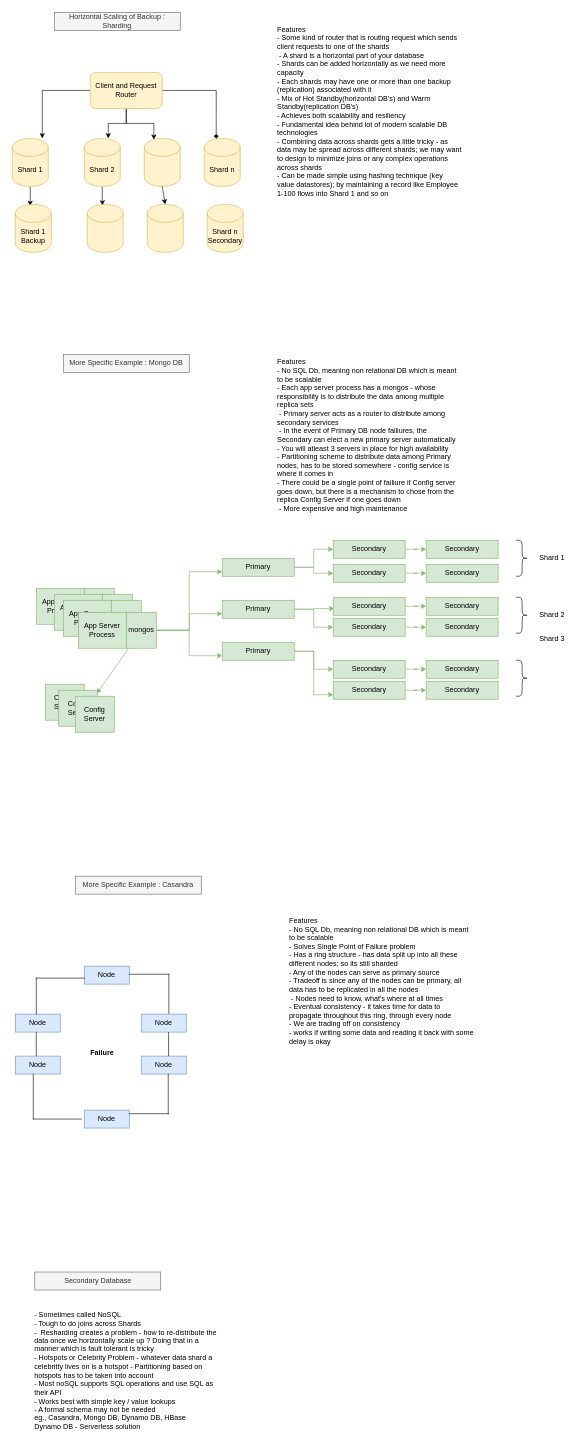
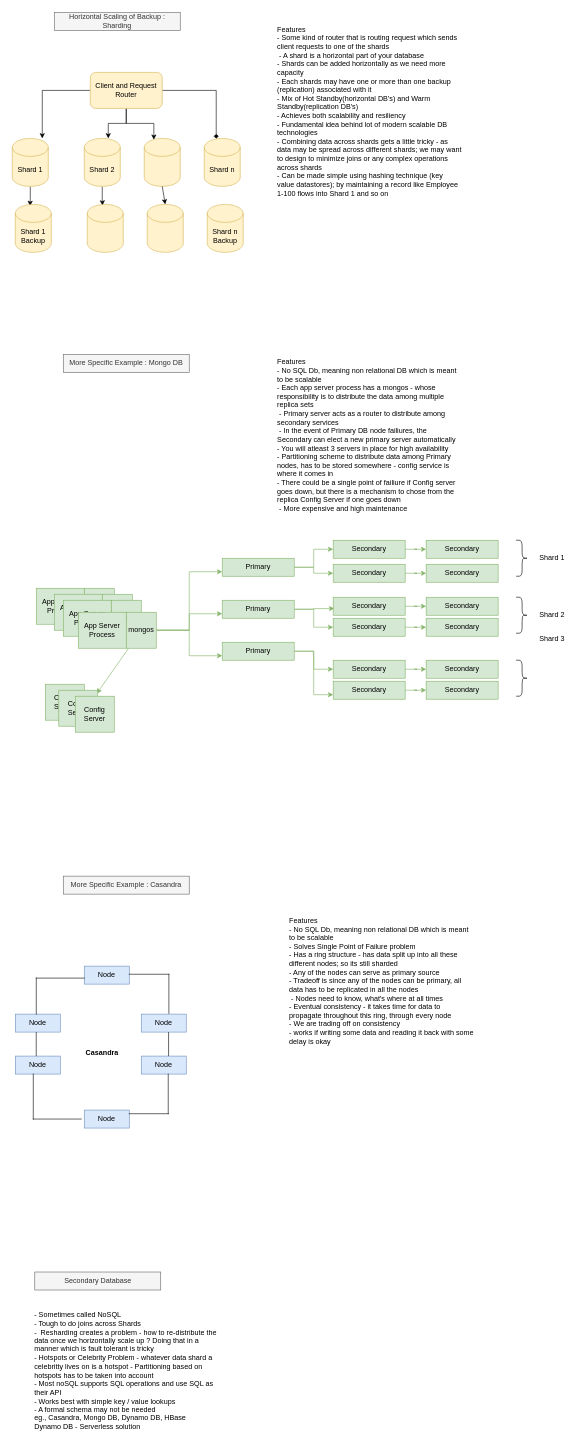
- <mxCell id="18" value="Shard n&lt;br&gt;Secondary" style="shape=cylinder3;whiteSpace=wrap;html=1;boundedLbl=1;backgroundOutline=1;size=15;fillColor=#fff2cc;strokeColor=#d6b656;" vertex="1" parent="1"><mxGeometry x="345" y="340" width="60" height="80" as="geometry" /></mxCell>
+ <mxCell id="18" value="Shard n&lt;br&gt;Backup" style="shape=cylinder3;whiteSpace=wrap;html=1;boundedLbl=1;backgroundOutline=1;size=15;fillColor=#fff2cc;strokeColor=#d6b656;" vertex="1" parent="1"><mxGeometry x="345" y="340" width="60" height="80" as="geometry" /></mxCell>
- <mxCell id="70" value="More Specific Example : Casandra" style="text;strokeColor=#666666;align=center;fillColor=#f5f5f5;html=1;verticalAlign=middle;whiteSpace=wrap;rounded=0;fontColor=#333333;" vertex="1" parent="1"><mxGeometry x="125" y="1460" width="210" height="30" as="geometry" /></mxCell>
+ <mxCell id="70" value="More Specific Example : Casandra" style="text;strokeColor=#666666;align=center;fillColor=#f5f5f5;html=1;verticalAlign=middle;whiteSpace=wrap;rounded=0;fontColor=#333333;" vertex="1" parent="1"><mxGeometry x="105" y="1460" width="210" height="30" as="geometry" /></mxCell>
- <mxCell id="84" value="&lt;b&gt;Failure&lt;/b&gt;" style="text;strokeColor=none;align=center;fillColor=none;html=1;verticalAlign=middle;whiteSpace=wrap;rounded=0;" vertex="1" parent="1"><mxGeometry x="140" y="1740" width="60" height="30" as="geometry" /></mxCell>
+ <mxCell id="84" value="&lt;b&gt;Casandra&lt;/b&gt;" style="text;strokeColor=none;align=center;fillColor=none;html=1;verticalAlign=middle;whiteSpace=wrap;rounded=0;" vertex="1" parent="1"><mxGeometry x="140" y="1740" width="60" height="30" as="geometry" /></mxCell>
